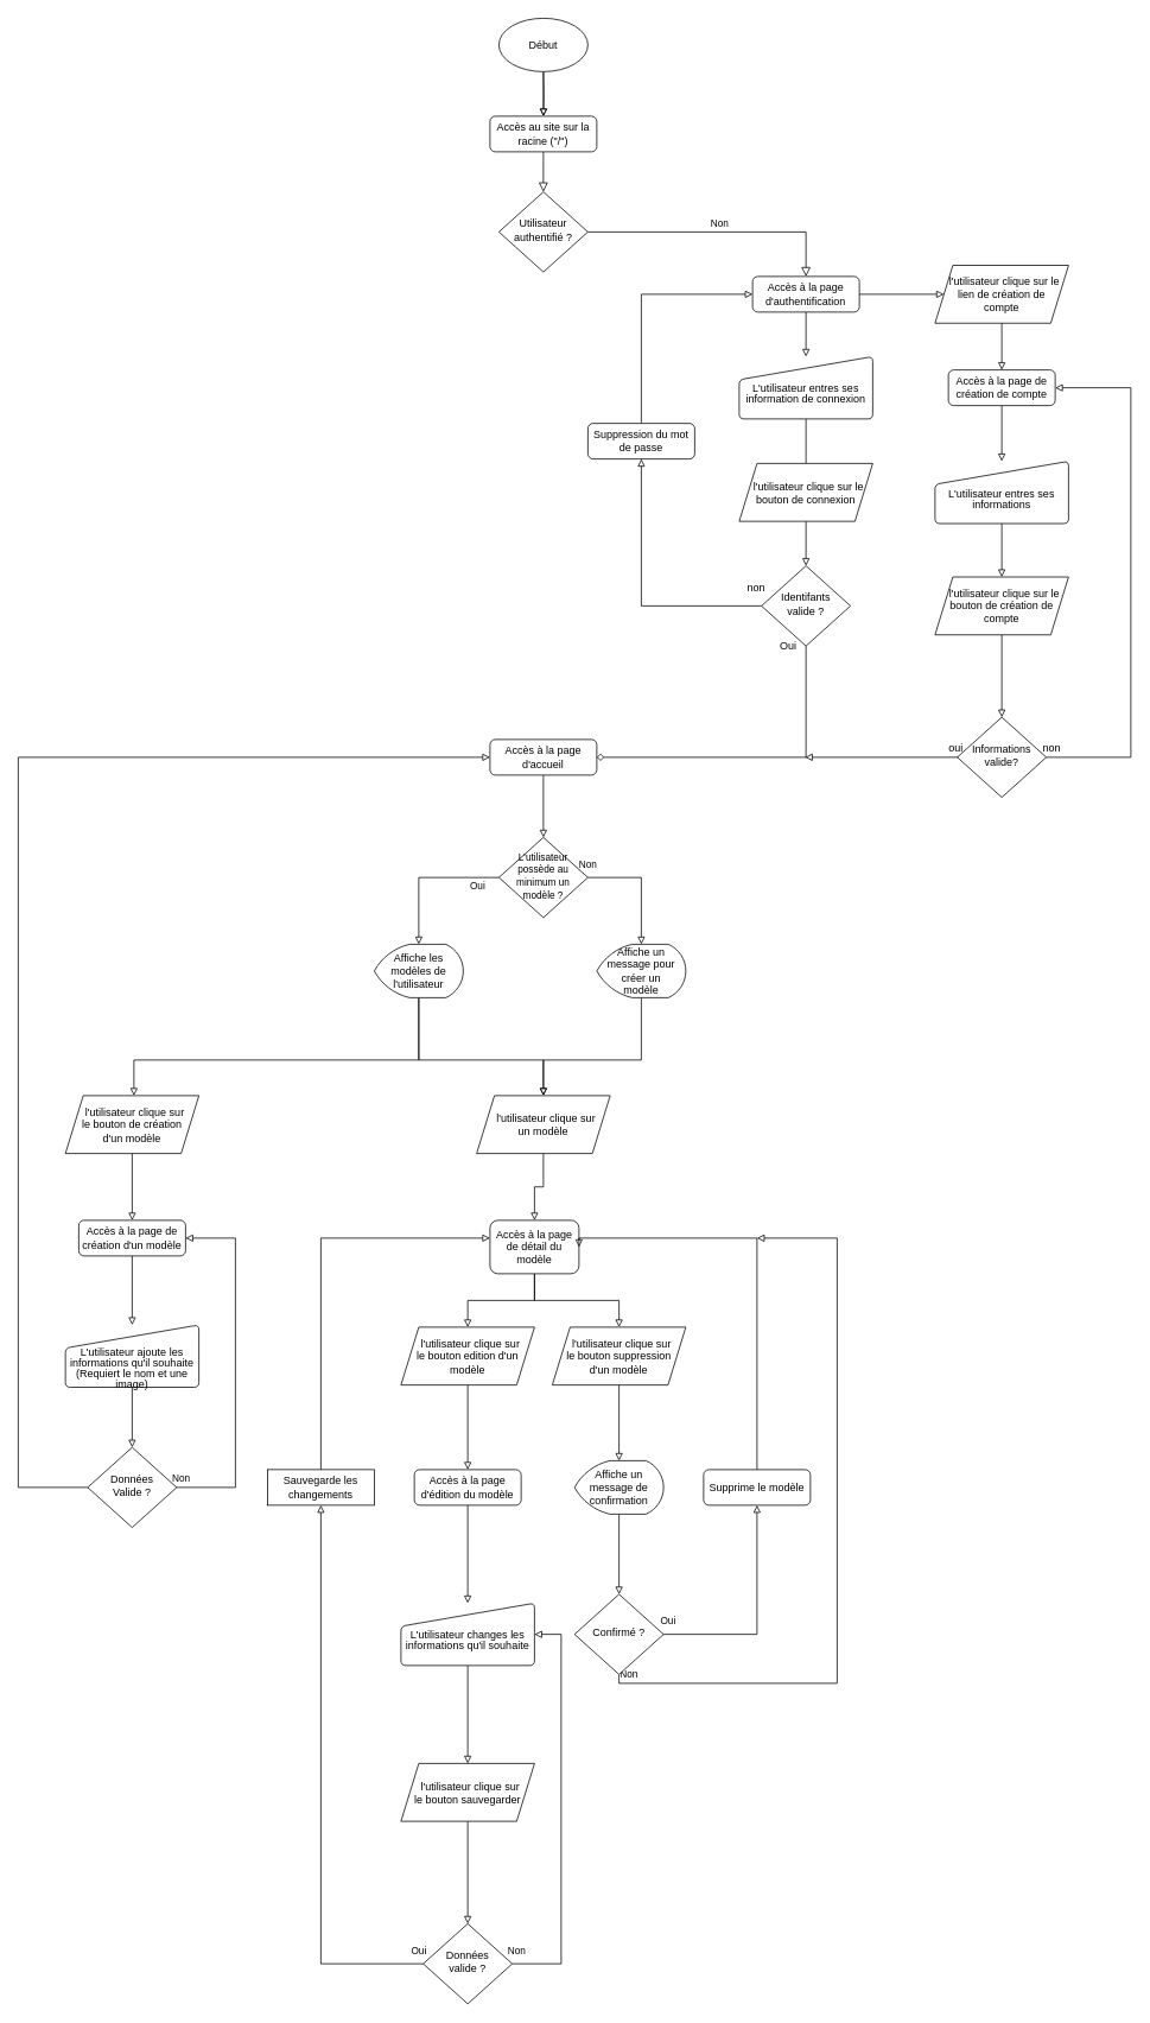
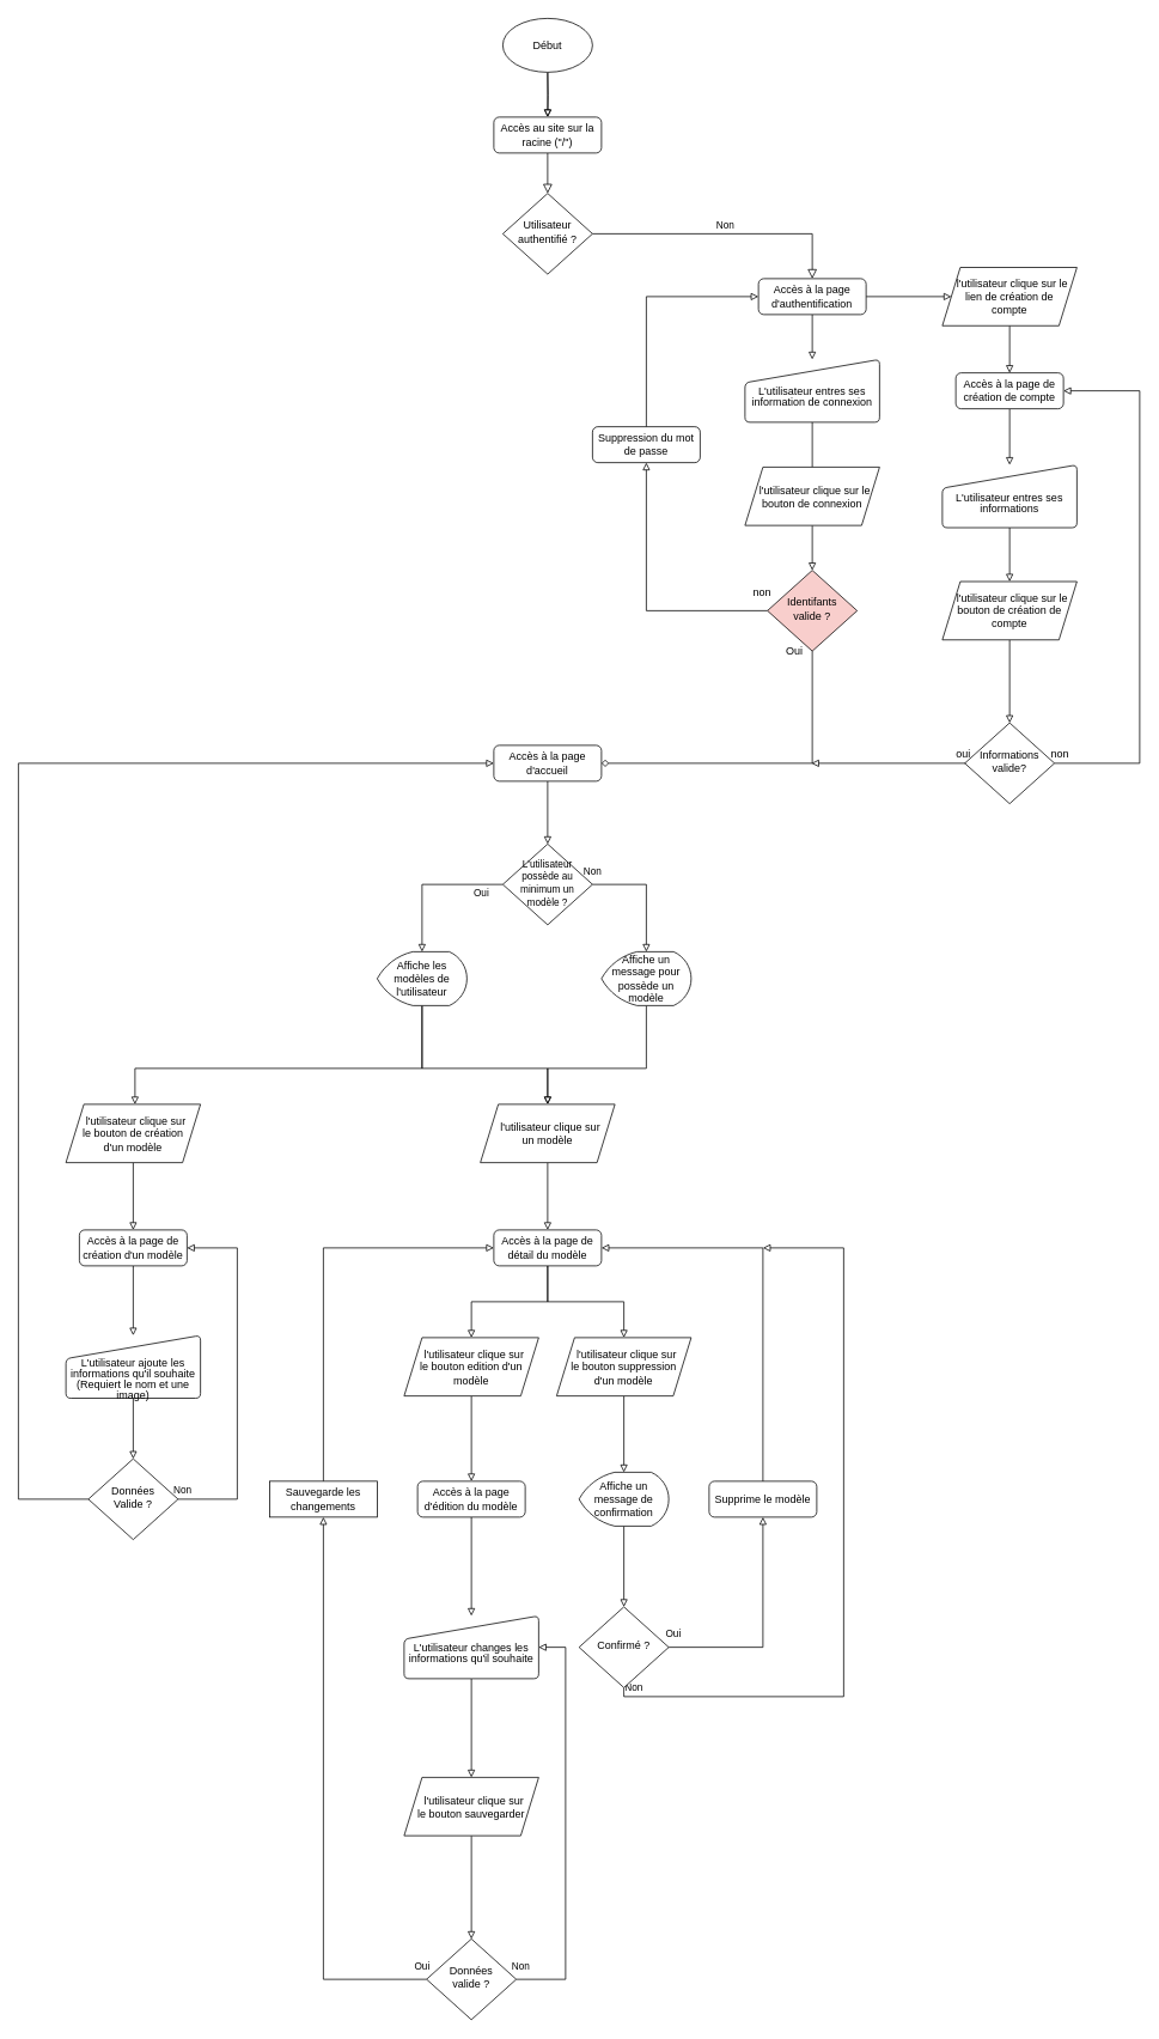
- <mxCell id="14" value="Identifants valide ?" style="rhombus;whiteSpace=wrap;html=1;shadow=0;fontFamily=Helvetica;fontSize=12;align=center;strokeWidth=1;spacing=6;spacingTop=-4;" parent="1" vertex="1"><mxGeometry x="855" y="635" width="100" height="90" as="geometry" /></mxCell>
+ <mxCell id="14" value="Identifants valide ?" style="rhombus;whiteSpace=wrap;html=1;shadow=0;fontFamily=Helvetica;fontSize=12;align=center;strokeWidth=1;spacing=6;spacingTop=-4;fillColor=#f8cecc;" parent="1" vertex="1"><mxGeometry x="855" y="635" width="100" height="90" as="geometry" /></mxCell>
- <mxCell id="41" value="Affiche un message pour créer un &lt;br&gt;modèle" style="strokeWidth=1;html=1;shape=mxgraph.flowchart.display;whiteSpace=wrap;" parent="1" vertex="1"><mxGeometry x="670" y="1060" width="100" height="60" as="geometry" /></mxCell>
+ <mxCell id="41" value="Affiche un message pour possède un &lt;br&gt;modèle" style="strokeWidth=1;html=1;shape=mxgraph.flowchart.display;whiteSpace=wrap;" parent="1" vertex="1"><mxGeometry x="670" y="1060" width="100" height="60" as="geometry" /></mxCell>
- <mxCell id="48" value="Accès à la page de détail du modèle" style="rounded=1;whiteSpace=wrap;html=1;fontSize=12;glass=0;strokeWidth=1;shadow=0;" parent="1" vertex="1"><mxGeometry x="550" y="1370" width="100" height="60" as="geometry" /></mxCell>
+ <mxCell id="48" value="Accès à la page de détail du modèle" style="rounded=1;whiteSpace=wrap;html=1;fontSize=12;glass=0;strokeWidth=1;shadow=0;" parent="1" vertex="1"><mxGeometry x="550" y="1370" width="120" height="40" as="geometry" /></mxCell>
